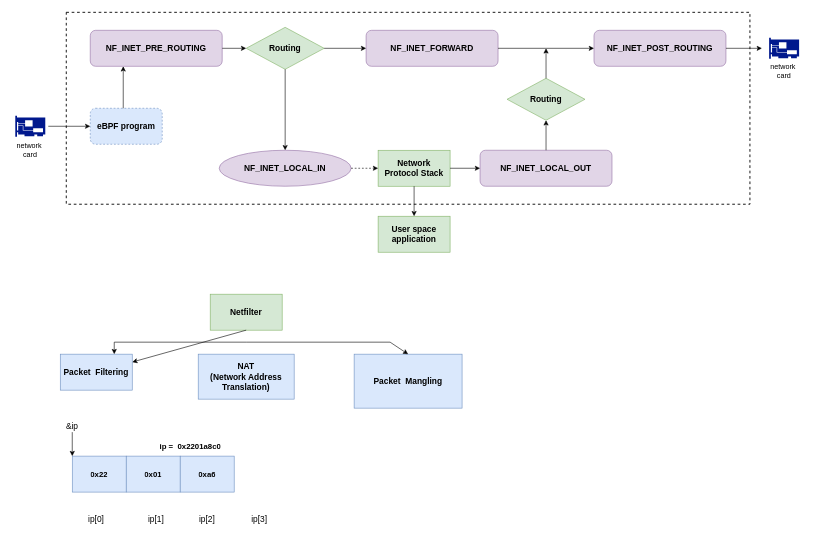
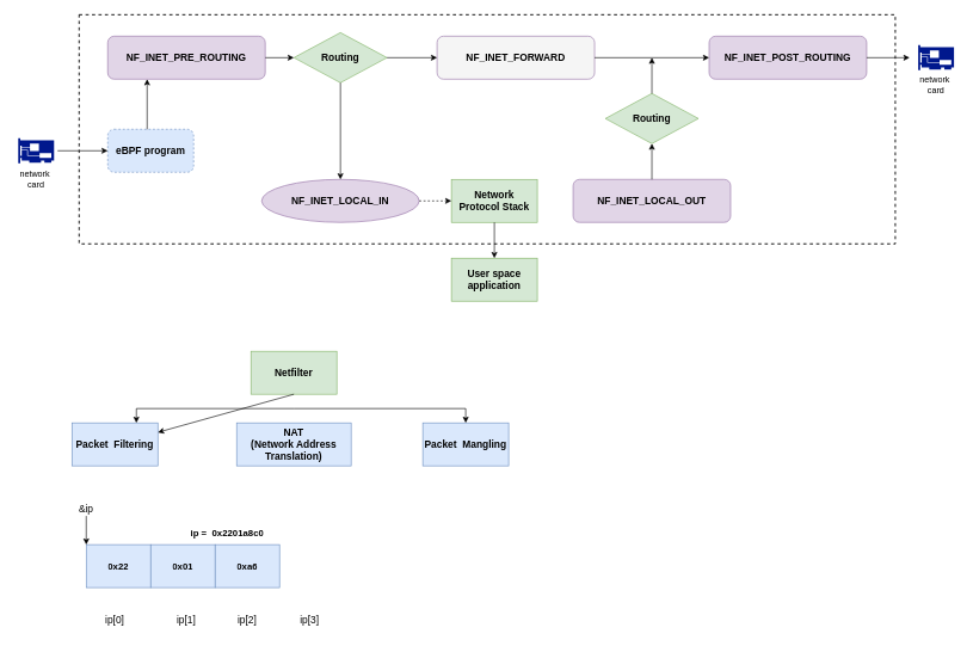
- <mxCell id="4" value="NF_INET_FORWARD" style="rounded=1;whiteSpace=wrap;html=1;fontSize=14;fontStyle=1;fillColor=#e1d5e7;strokeColor=#9673a6;" parent="1" vertex="1"><mxGeometry x="610" y="50" width="220" height="60" as="geometry" /></mxCell>
+ <mxCell id="4" value="NF_INET_FORWARD" style="rounded=1;whiteSpace=wrap;html=1;fontSize=14;fontStyle=1;fillColor=#f5f5f5;strokeColor=#9673a6;" parent="1" vertex="1"><mxGeometry x="610" y="50" width="220" height="60" as="geometry" /></mxCell>
- <mxCell id="13" value="" style="endArrow=classic;html=1;rounded=0;fontSize=14;exitX=1;exitY=0.5;exitDx=0;exitDy=0;entryX=0;entryY=0.5;entryDx=0;entryDy=0;" parent="1" source="6" target="7" edge="1"><mxGeometry width="50" height="50" relative="1" as="geometry"><mxPoint x="640" y="240" as="sourcePoint" /><mxPoint x="690" y="190" as="targetPoint" /></mxGeometry></mxCell>
- <mxCell id="22" value="NAT&lt;br&gt;(Network Address Translation)" style="rounded=0;whiteSpace=wrap;html=1;fillColor=#dae8fc;strokeColor=#6c8ebf;fontStyle=1;fontSize=14;" parent="1" vertex="1"><mxGeometry x="330" y="590" width="160" height="75" as="geometry" /></mxCell>
+ <mxCell id="22" value="NAT&lt;br&gt;(Network Address Translation)" style="rounded=0;whiteSpace=wrap;html=1;fillColor=#dae8fc;strokeColor=#6c8ebf;fontStyle=1;fontSize=14;" parent="1" vertex="1"><mxGeometry x="330" y="590" width="160" height="60" as="geometry" /></mxCell>
- <mxCell id="23" value="Packet&amp;nbsp; Mangling" style="rounded=0;whiteSpace=wrap;html=1;fillColor=#dae8fc;strokeColor=#6c8ebf;fontStyle=1;fontSize=14;" parent="1" vertex="1"><mxGeometry x="590" y="590" width="180" height="90" as="geometry" /></mxCell>
+ <mxCell id="23" value="Packet&amp;nbsp; Mangling" style="rounded=0;whiteSpace=wrap;html=1;fillColor=#dae8fc;strokeColor=#6c8ebf;fontStyle=1;fontSize=14;" parent="1" vertex="1"><mxGeometry x="590" y="590" width="120" height="60" as="geometry" /></mxCell>
